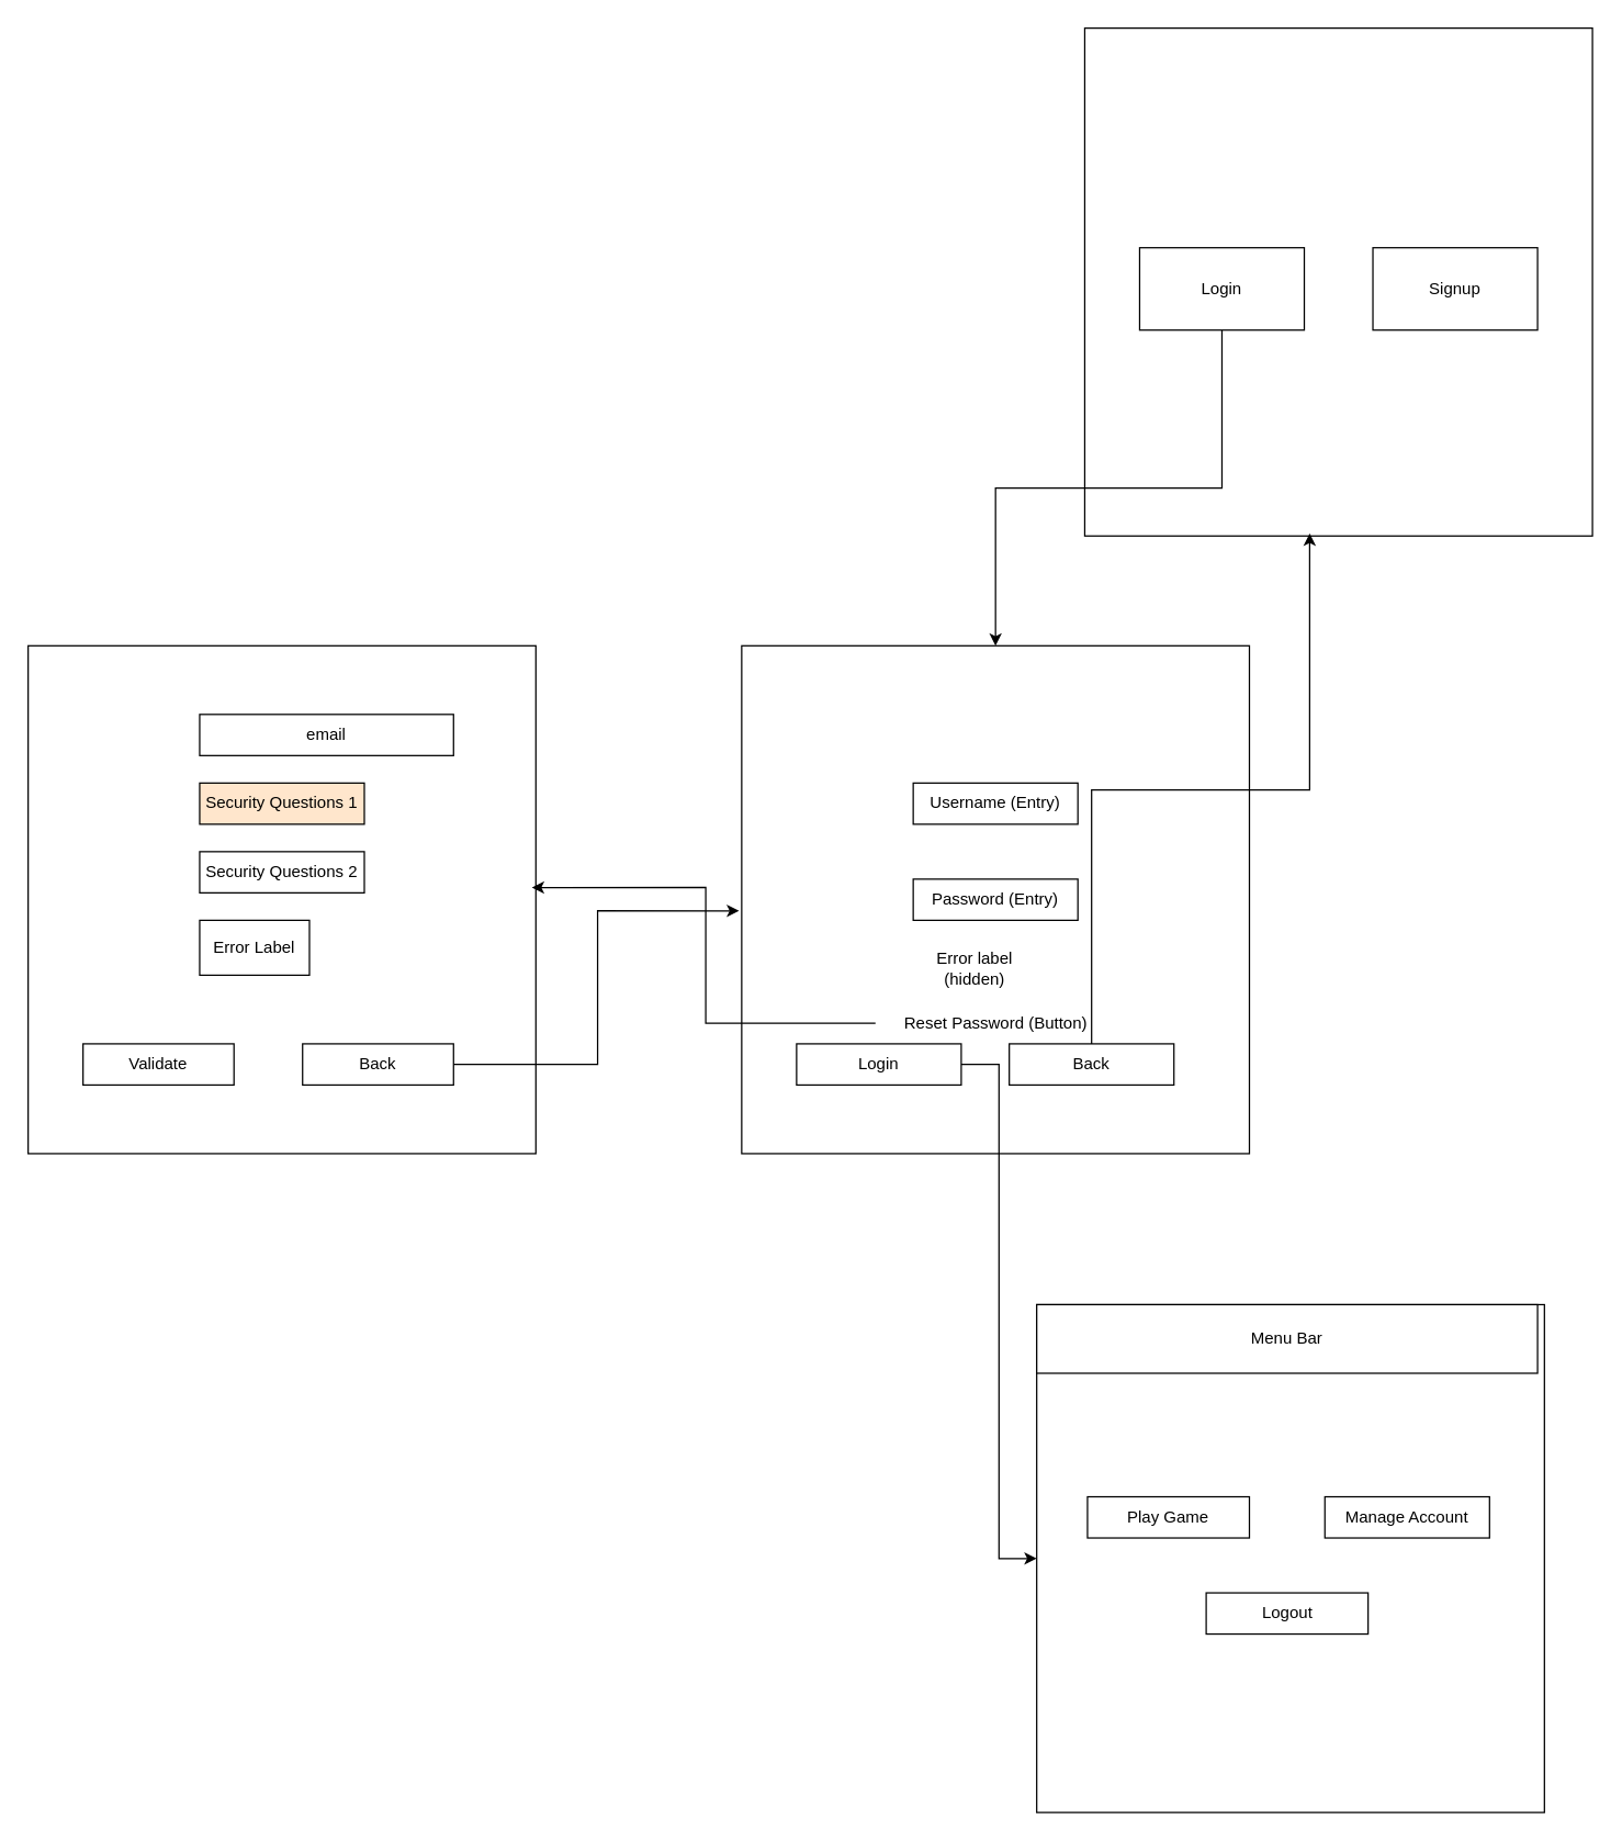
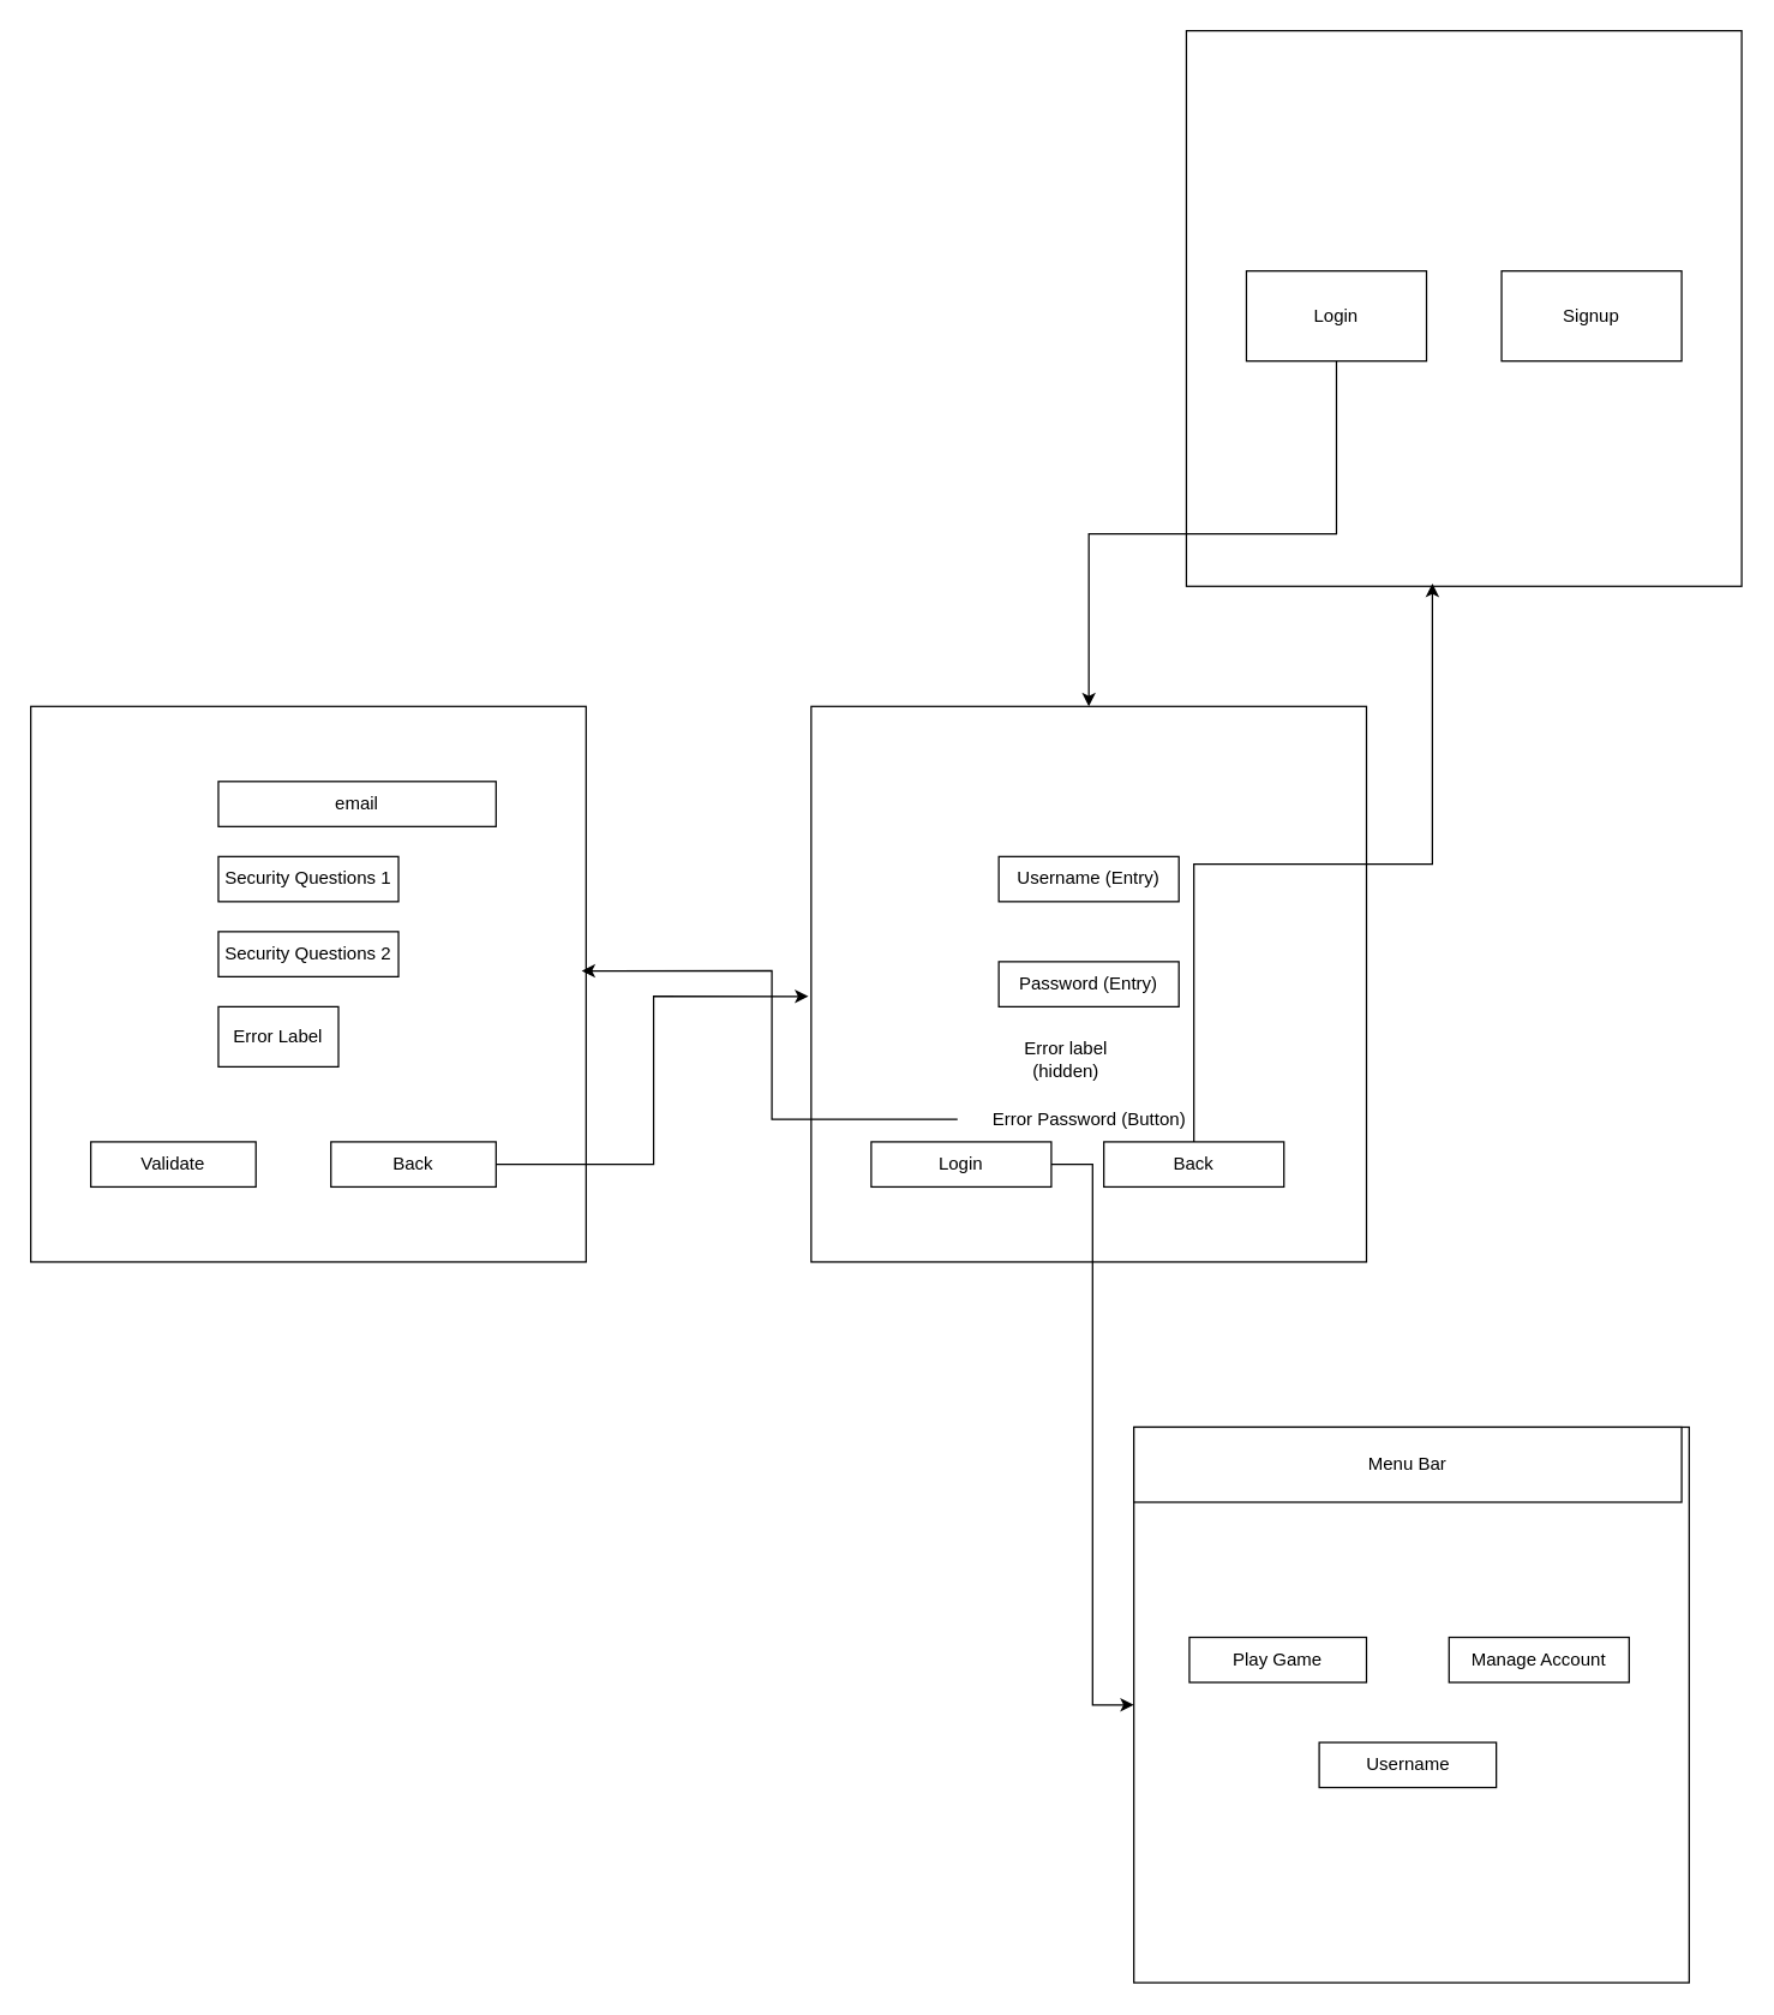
- <mxCell id="26" value="Security Questions 1" style="rounded=0;whiteSpace=wrap;html=1;fillColor=#ffe6cc;" vertex="1" parent="1"><mxGeometry x="145" y="570" width="120" height="30" as="geometry" /></mxCell>
+ <mxCell id="26" value="Security Questions 1" style="rounded=0;whiteSpace=wrap;html=1;" vertex="1" parent="1"><mxGeometry x="145" y="570" width="120" height="30" as="geometry" /></mxCell>
- <mxCell id="9" value="Reset Password (Button)" style="text;html=1;align=center;verticalAlign=middle;whiteSpace=wrap;rounded=0;" parent="1" vertex="1"><mxGeometry x="637.5" y="730" width="175" height="30" as="geometry" /></mxCell>
+ <mxCell id="9" value="Error Password (Button)" style="text;html=1;align=center;verticalAlign=middle;whiteSpace=wrap;rounded=0;" parent="1" vertex="1"><mxGeometry x="637.5" y="730" width="175" height="30" as="geometry" /></mxCell>
- <mxCell id="17" value="Logout" style="rounded=0;whiteSpace=wrap;html=1;" parent="1" vertex="1"><mxGeometry x="878.5" y="1160" width="118" height="30" as="geometry" /></mxCell>
+ <mxCell id="17" value="Username" style="rounded=0;whiteSpace=wrap;html=1;" parent="1" vertex="1"><mxGeometry x="878.5" y="1160" width="118" height="30" as="geometry" /></mxCell>
